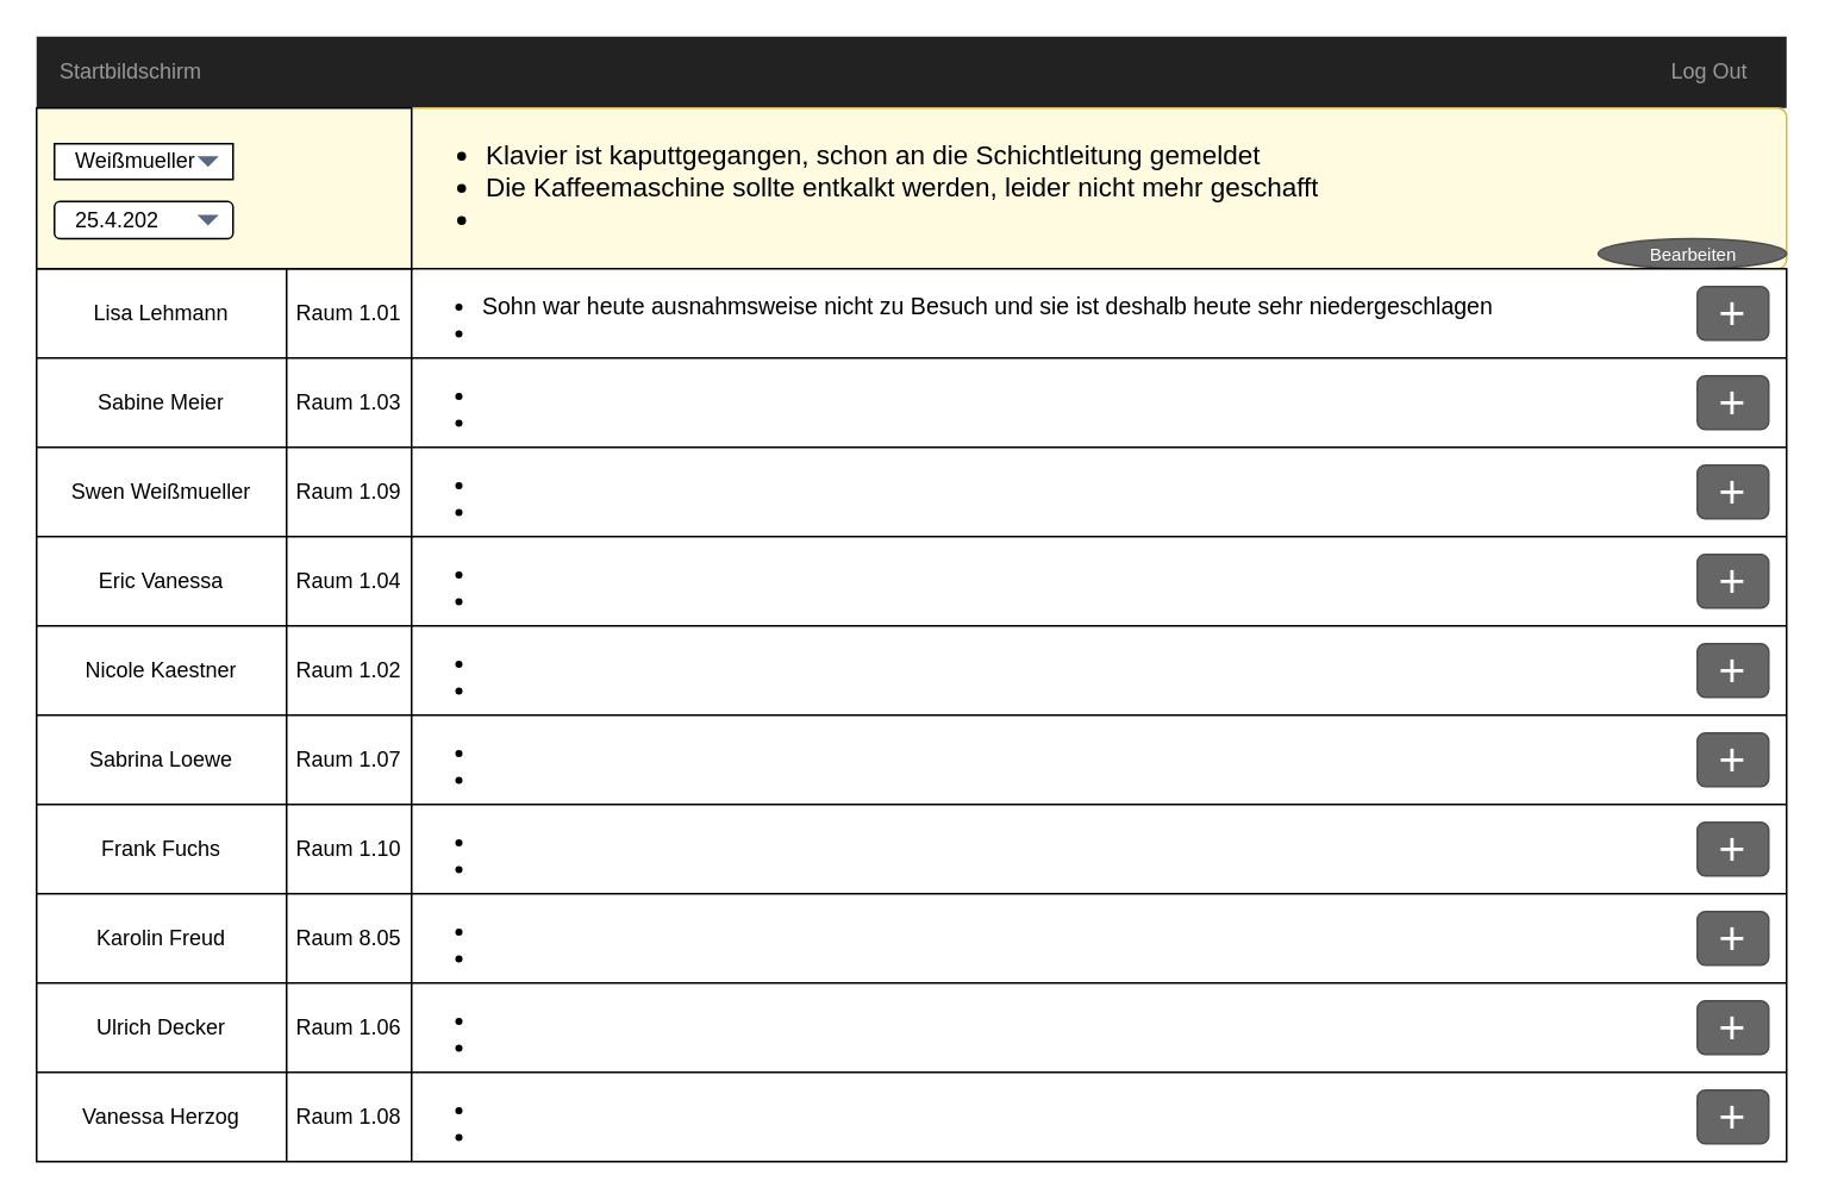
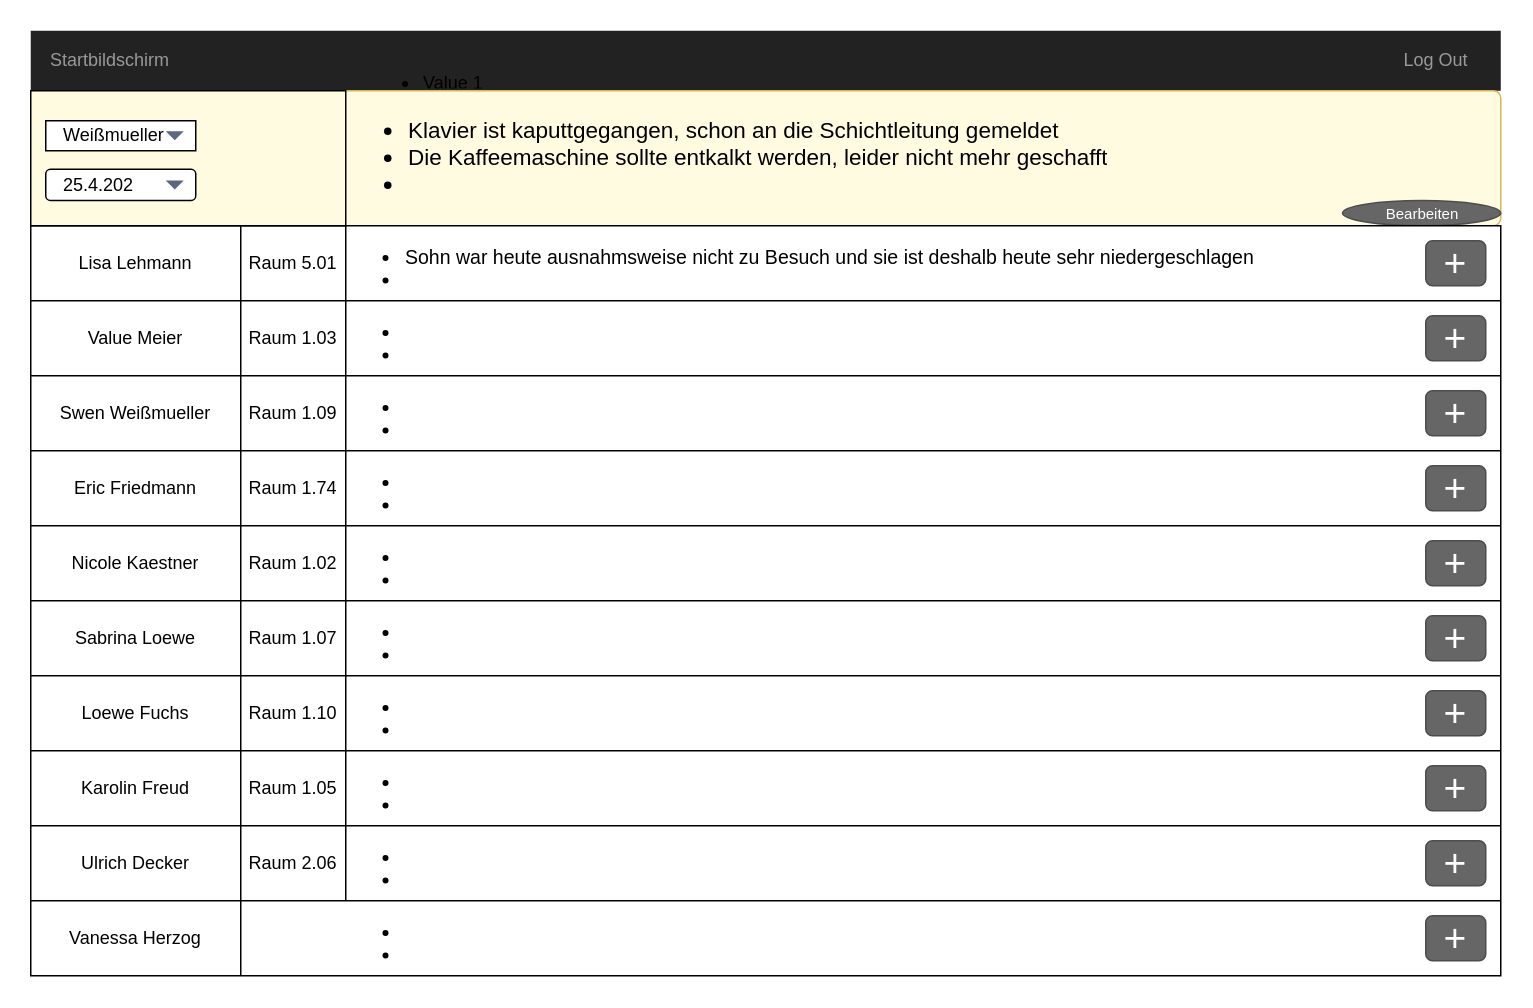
+ <mxCell id="5" value="&lt;ul&gt;&lt;li&gt;Value 1&lt;/li&gt;&lt;li&gt;Value 2&lt;/li&gt;&lt;li&gt;Value 3&lt;/li&gt;&lt;/ul&gt;" style="text;strokeColor=none;fillColor=none;html=1;whiteSpace=wrap;verticalAlign=middle;overflow=hidden;" vertex="1" parent="2"><mxGeometry x="220" y="13.333" width="100" height="26.667" as="geometry" /></mxCell>
- <mxCell id="12" value="Raum 1.01" style="shape=partialRectangle;html=1;whiteSpace=wrap;connectable=0;fillColor=none;top=0;left=0;bottom=0;right=0;overflow=hidden;" vertex="1" parent="10"><mxGeometry x="140" width="70" height="50" as="geometry" /></mxCell>
+ <mxCell id="12" value="Raum 5.01" style="shape=partialRectangle;html=1;whiteSpace=wrap;connectable=0;fillColor=none;top=0;left=0;bottom=0;right=0;overflow=hidden;" vertex="1" parent="10"><mxGeometry x="140" width="70" height="50" as="geometry" /></mxCell>
- <mxCell id="15" value="Sabine Meier" style="shape=partialRectangle;html=1;whiteSpace=wrap;connectable=0;fillColor=none;top=0;left=0;bottom=0;right=0;overflow=hidden;" vertex="1" parent="14"><mxGeometry width="140" height="50" as="geometry" /></mxCell>
+ <mxCell id="15" value="Value Meier" style="shape=partialRectangle;html=1;whiteSpace=wrap;connectable=0;fillColor=none;top=0;left=0;bottom=0;right=0;overflow=hidden;" vertex="1" parent="14"><mxGeometry width="140" height="50" as="geometry" /></mxCell>
- <mxCell id="23" value="Eric Vanessa" style="shape=partialRectangle;html=1;whiteSpace=wrap;connectable=0;fillColor=none;top=0;left=0;bottom=0;right=0;overflow=hidden;" vertex="1" parent="22"><mxGeometry width="140" height="50" as="geometry" /></mxCell>
+ <mxCell id="23" value="Eric Friedmann" style="shape=partialRectangle;html=1;whiteSpace=wrap;connectable=0;fillColor=none;top=0;left=0;bottom=0;right=0;overflow=hidden;" vertex="1" parent="22"><mxGeometry width="140" height="50" as="geometry" /></mxCell>
- <mxCell id="24" value="&lt;span&gt;Raum 1.04&lt;/span&gt;" style="shape=partialRectangle;html=1;whiteSpace=wrap;connectable=0;fillColor=none;top=0;left=0;bottom=0;right=0;overflow=hidden;" vertex="1" parent="22"><mxGeometry x="140" width="70" height="50" as="geometry" /></mxCell>
+ <mxCell id="24" value="&lt;span&gt;Raum 1.74&lt;/span&gt;" style="shape=partialRectangle;html=1;whiteSpace=wrap;connectable=0;fillColor=none;top=0;left=0;bottom=0;right=0;overflow=hidden;" vertex="1" parent="22"><mxGeometry x="140" width="70" height="50" as="geometry" /></mxCell>
- <mxCell id="35" value="Frank Fuchs" style="shape=partialRectangle;html=1;whiteSpace=wrap;connectable=0;fillColor=none;top=0;left=0;bottom=0;right=0;overflow=hidden;" vertex="1" parent="34"><mxGeometry width="140" height="50" as="geometry" /></mxCell>
+ <mxCell id="35" value="Loewe Fuchs" style="shape=partialRectangle;html=1;whiteSpace=wrap;connectable=0;fillColor=none;top=0;left=0;bottom=0;right=0;overflow=hidden;" vertex="1" parent="34"><mxGeometry width="140" height="50" as="geometry" /></mxCell>
- <mxCell id="40" value="&lt;span&gt;Raum 8.05&lt;/span&gt;" style="shape=partialRectangle;html=1;whiteSpace=wrap;connectable=0;fillColor=none;top=0;left=0;bottom=0;right=0;overflow=hidden;" vertex="1" parent="38"><mxGeometry x="140" width="70" height="50" as="geometry" /></mxCell>
+ <mxCell id="40" value="&lt;span&gt;Raum 1.05&lt;/span&gt;" style="shape=partialRectangle;html=1;whiteSpace=wrap;connectable=0;fillColor=none;top=0;left=0;bottom=0;right=0;overflow=hidden;" vertex="1" parent="38"><mxGeometry x="140" width="70" height="50" as="geometry" /></mxCell>
- <mxCell id="44" value="&lt;span&gt;Raum 1.06&lt;/span&gt;" style="shape=partialRectangle;html=1;whiteSpace=wrap;connectable=0;fillColor=none;top=0;left=0;bottom=0;right=0;overflow=hidden;" vertex="1" parent="42"><mxGeometry x="140" width="70" height="50" as="geometry" /></mxCell>
+ <mxCell id="44" value="&lt;span&gt;Raum 2.06&lt;/span&gt;" style="shape=partialRectangle;html=1;whiteSpace=wrap;connectable=0;fillColor=none;top=0;left=0;bottom=0;right=0;overflow=hidden;" vertex="1" parent="42"><mxGeometry x="140" width="70" height="50" as="geometry" /></mxCell>
- <mxCell id="48" value="Raum 1.08" style="shape=partialRectangle;html=1;whiteSpace=wrap;connectable=0;fillColor=none;top=0;left=0;bottom=0;right=0;overflow=hidden;" vertex="1" parent="46"><mxGeometry x="140" width="70" height="50" as="geometry" /></mxCell>
